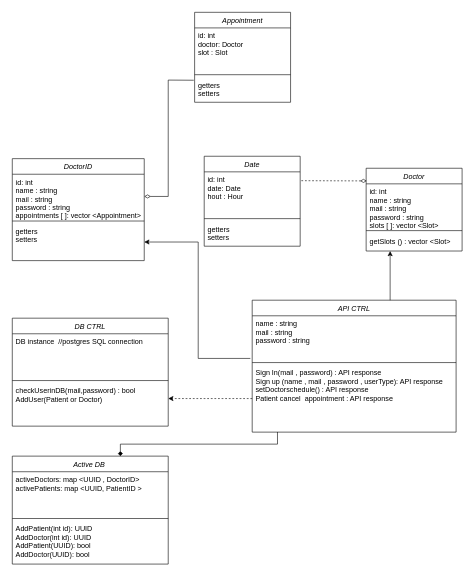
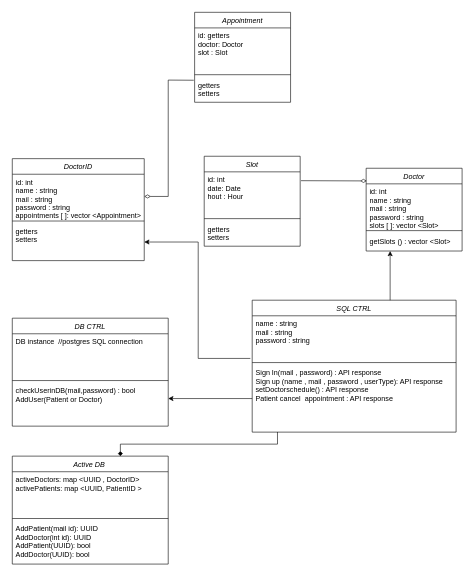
- <mxCell id="27" value="id: int&#10;doctor: Doctor&#10;slot : Slot&#10;" style="text;align=left;verticalAlign=top;spacingLeft=4;spacingRight=4;overflow=hidden;rotatable=0;points=[[0,0.5],[1,0.5]];portConstraint=eastwest;" parent="26" vertex="1"><mxGeometry y="26" width="160" height="74" as="geometry" /></mxCell>
+ <mxCell id="27" value="id: getters&#10;doctor: Doctor&#10;slot : Slot&#10;" style="text;align=left;verticalAlign=top;spacingLeft=4;spacingRight=4;overflow=hidden;rotatable=0;points=[[0,0.5],[1,0.5]];portConstraint=eastwest;" parent="26" vertex="1"><mxGeometry y="26" width="160" height="74" as="geometry" /></mxCell>
- <mxCell id="21" value="Date" style="swimlane;fontStyle=2;align=center;verticalAlign=top;childLayout=stackLayout;horizontal=1;startSize=26;horizontalStack=0;resizeParent=1;resizeLast=0;collapsible=1;marginBottom=0;rounded=0;shadow=0;strokeWidth=1;" parent="1" vertex="1"><mxGeometry x="340" y="260" width="160" height="150" as="geometry"><mxRectangle x="230" y="140" width="160" height="26" as="alternateBounds" /></mxGeometry></mxCell>
+ <mxCell id="21" value="Slot" style="swimlane;fontStyle=2;align=center;verticalAlign=top;childLayout=stackLayout;horizontal=1;startSize=26;horizontalStack=0;resizeParent=1;resizeLast=0;collapsible=1;marginBottom=0;rounded=0;shadow=0;strokeWidth=1;" parent="1" vertex="1"><mxGeometry x="340" y="260" width="160" height="150" as="geometry"><mxRectangle x="230" y="140" width="160" height="26" as="alternateBounds" /></mxGeometry></mxCell>
- <mxCell id="25" value="" style="endArrow=none;startArrow=diamondThin;endFill=0;startFill=0;html=1;verticalAlign=bottom;labelBackgroundColor=none;strokeWidth=1;startSize=8;endSize=8;rounded=0;entryX=1.009;entryY=0.199;entryDx=0;entryDy=0;entryPerimeter=0;exitX=0.006;exitY=0.153;exitDx=0;exitDy=0;exitPerimeter=0;dashed=1;" parent="1" source="6" target="22" edge="1"><mxGeometry width="160" relative="1" as="geometry"><mxPoint x="535" y="270" as="sourcePoint" /><mxPoint x="645" y="270" as="targetPoint" /></mxGeometry></mxCell>
+ <mxCell id="25" value="" style="endArrow=none;startArrow=diamondThin;endFill=0;startFill=0;html=1;verticalAlign=bottom;labelBackgroundColor=none;strokeWidth=1;startSize=8;endSize=8;rounded=0;entryX=1.009;entryY=0.199;entryDx=0;entryDy=0;entryPerimeter=0;exitX=0.006;exitY=0.153;exitDx=0;exitDy=0;exitPerimeter=0;" parent="1" source="6" target="22" edge="1"><mxGeometry width="160" relative="1" as="geometry"><mxPoint x="535" y="270" as="sourcePoint" /><mxPoint x="645" y="270" as="targetPoint" /></mxGeometry></mxCell>
- <mxCell id="15" value="API CTRL" style="swimlane;fontStyle=2;align=center;verticalAlign=top;childLayout=stackLayout;horizontal=1;startSize=26;horizontalStack=0;resizeParent=1;resizeLast=0;collapsible=1;marginBottom=0;rounded=0;shadow=0;strokeWidth=1;" parent="1" vertex="1"><mxGeometry x="420" y="500" width="340" height="220" as="geometry"><mxRectangle x="230" y="140" width="160" height="26" as="alternateBounds" /></mxGeometry></mxCell>
+ <mxCell id="15" value="SQL CTRL" style="swimlane;fontStyle=2;align=center;verticalAlign=top;childLayout=stackLayout;horizontal=1;startSize=26;horizontalStack=0;resizeParent=1;resizeLast=0;collapsible=1;marginBottom=0;rounded=0;shadow=0;strokeWidth=1;" parent="1" vertex="1"><mxGeometry x="420" y="500" width="340" height="220" as="geometry"><mxRectangle x="230" y="140" width="160" height="26" as="alternateBounds" /></mxGeometry></mxCell>
- <mxCell id="19" style="edgeStyle=orthogonalEdgeStyle;rounded=0;orthogonalLoop=1;jettySize=auto;html=1;entryX=1;entryY=0.361;entryDx=0;entryDy=0;entryPerimeter=0;dashed=1;" parent="1" source="18" target="13" edge="1"><mxGeometry relative="1" as="geometry" /></mxCell>
+ <mxCell id="19" style="edgeStyle=orthogonalEdgeStyle;rounded=0;orthogonalLoop=1;jettySize=auto;html=1;entryX=1;entryY=0.361;entryDx=0;entryDy=0;entryPerimeter=0;" parent="1" source="18" target="13" edge="1"><mxGeometry relative="1" as="geometry" /></mxCell>
- <mxCell id="34" value="AddPatient(int id): UUID&#10;AddDoctor(int id): UUID&#10;AddPatient(UUID): bool&#10;AddDoctor(UUID): bool" style="text;align=left;verticalAlign=top;spacingLeft=4;spacingRight=4;overflow=hidden;rotatable=0;points=[[0,0.5],[1,0.5]];portConstraint=eastwest;" vertex="1" parent="31"><mxGeometry y="108" width="260" height="72" as="geometry" /></mxCell>
+ <mxCell id="34" value="AddPatient(mail id): UUID&#10;AddDoctor(int id): UUID&#10;AddPatient(UUID): bool&#10;AddDoctor(UUID): bool" style="text;align=left;verticalAlign=top;spacingLeft=4;spacingRight=4;overflow=hidden;rotatable=0;points=[[0,0.5],[1,0.5]];portConstraint=eastwest;" vertex="1" parent="31"><mxGeometry y="108" width="260" height="72" as="geometry" /></mxCell>
